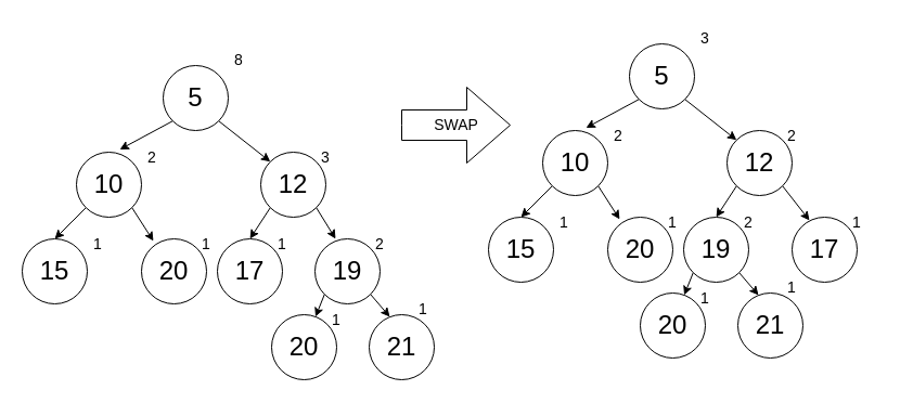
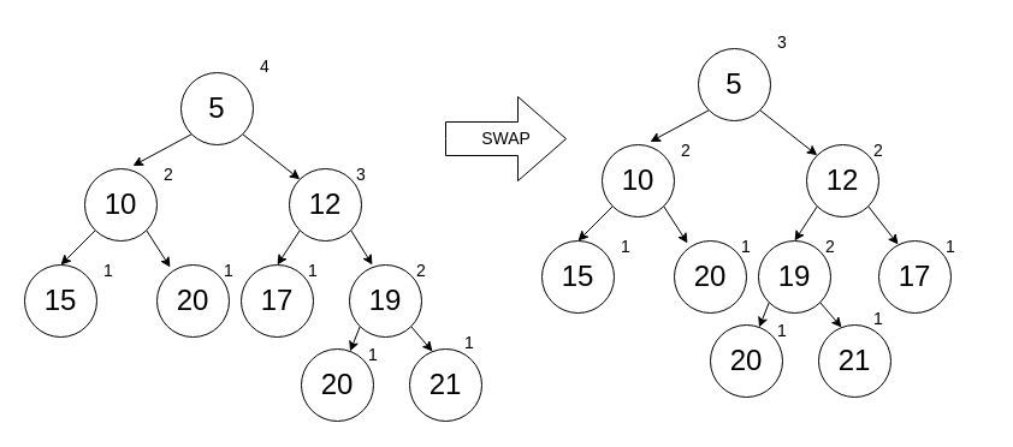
- <mxCell id="13" value="8" style="text;html=1;strokeColor=none;fillColor=none;align=center;verticalAlign=middle;whiteSpace=wrap;rounded=0;fontSize=14;" parent="1" vertex="1"><mxGeometry x="190" y="40" width="60" height="30" as="geometry" /></mxCell>
+ <mxCell id="13" value="4" style="text;html=1;strokeColor=none;fillColor=none;align=center;verticalAlign=middle;whiteSpace=wrap;rounded=0;fontSize=14;" parent="1" vertex="1"><mxGeometry x="190" y="40" width="60" height="30" as="geometry" /></mxCell>
